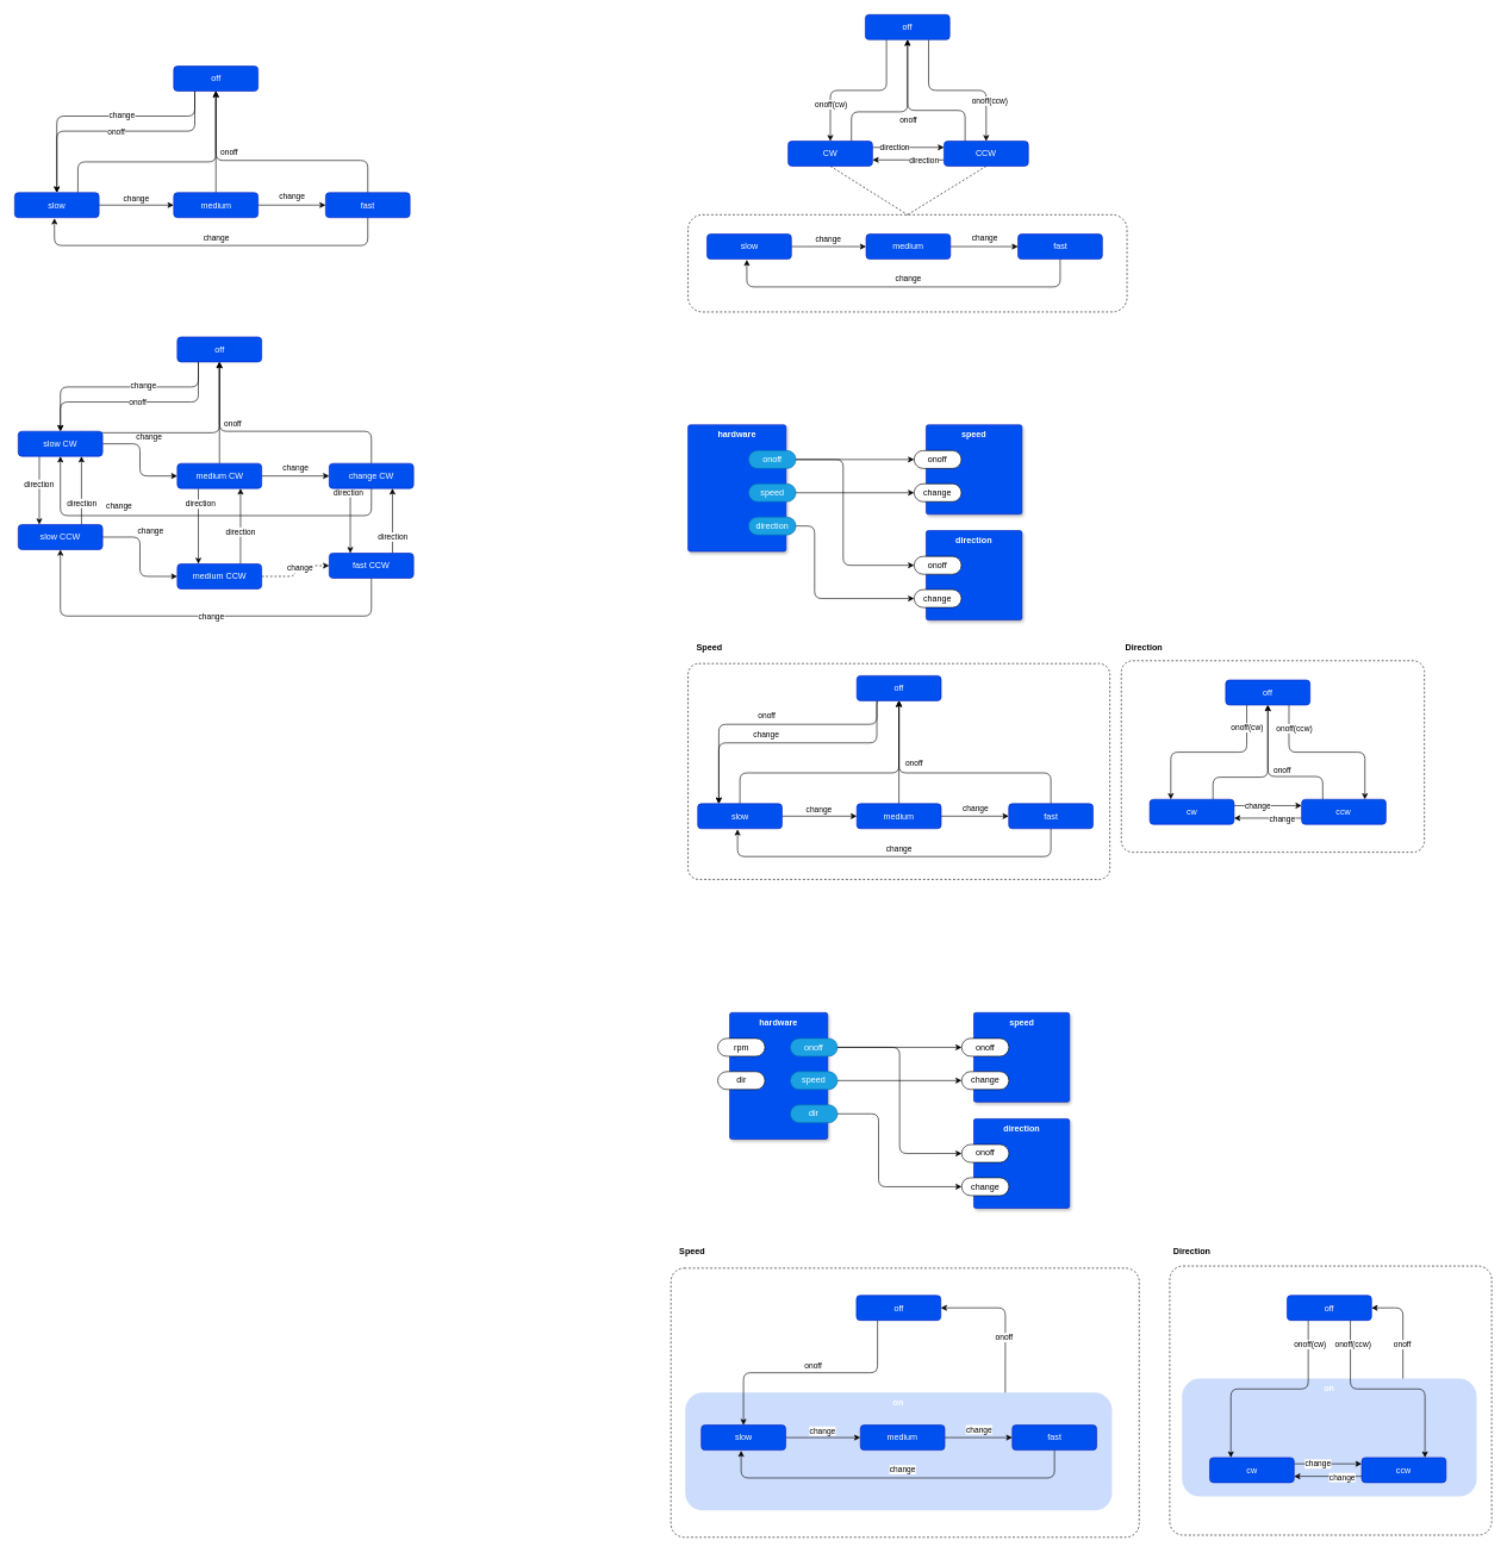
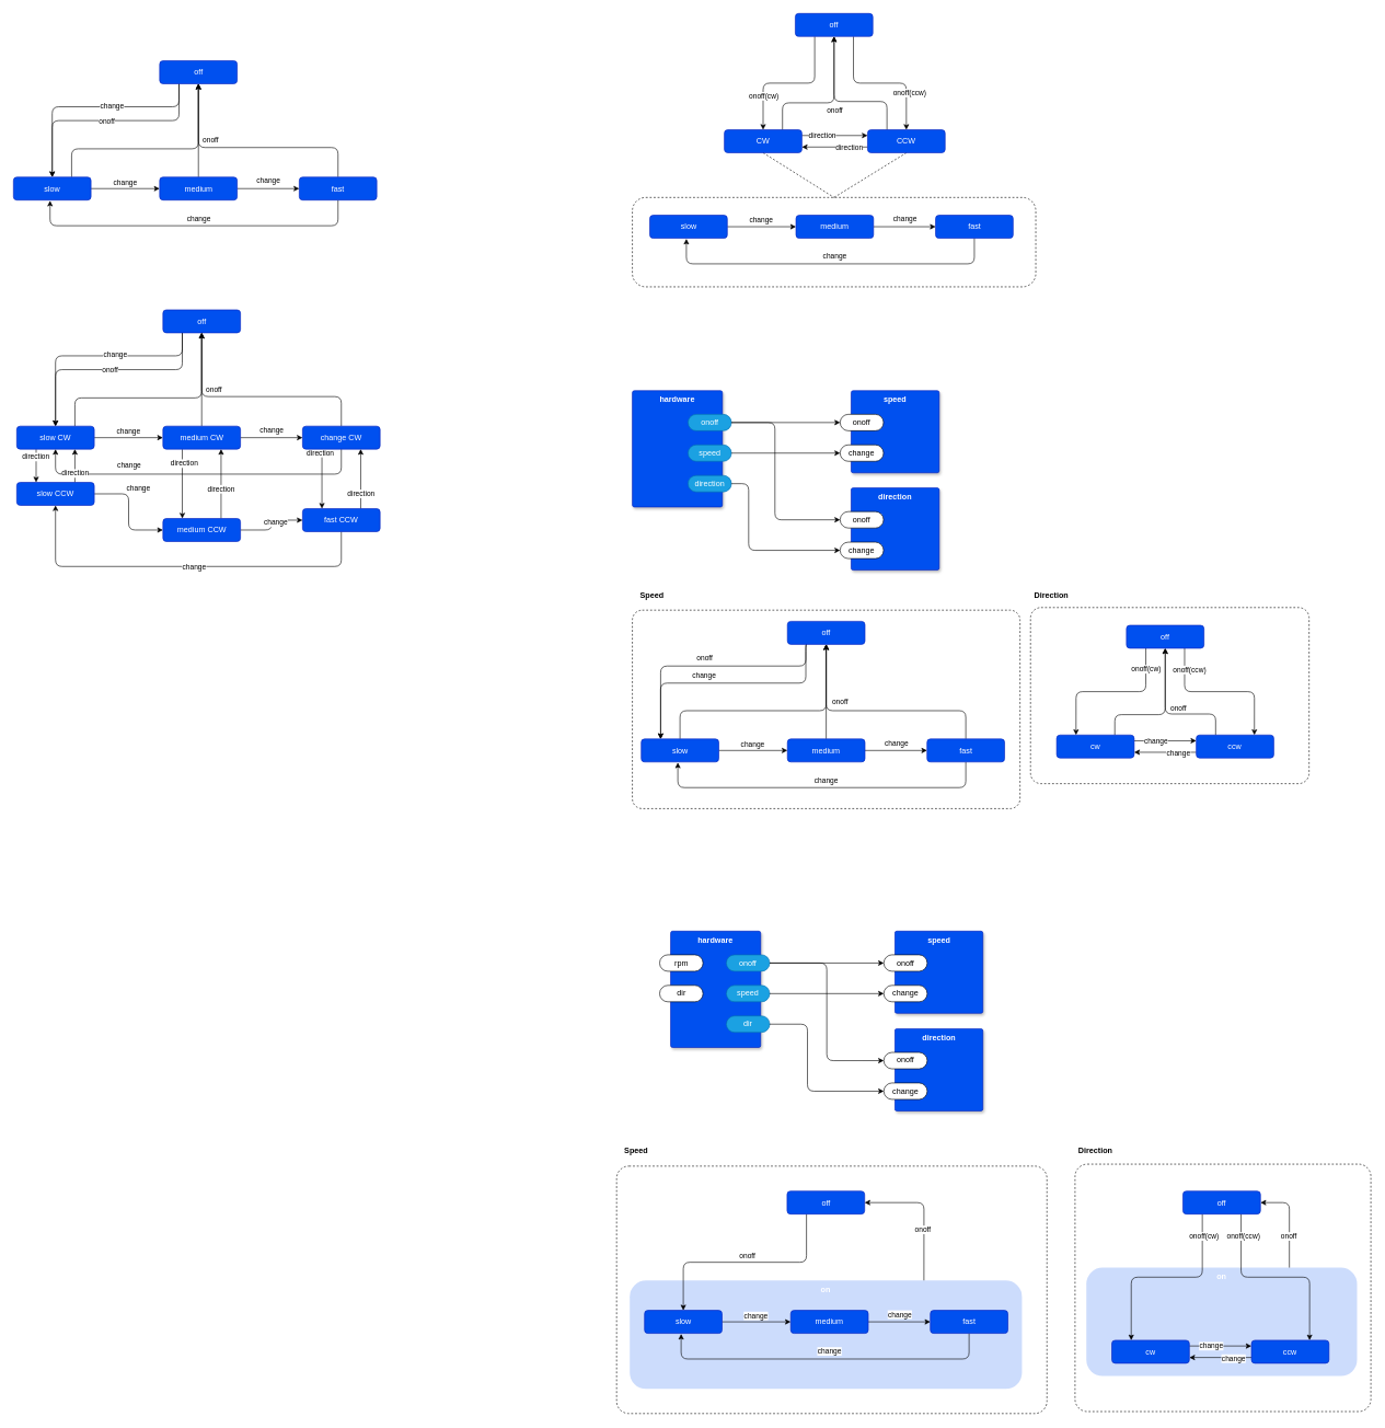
- <mxCell id="42" value="slow CW" style="rounded=1;whiteSpace=wrap;html=1;fillColor=#0050ef;fontColor=#ffffff;strokeColor=#001DBC;" vertex="1" parent="1"><mxGeometry x="25" y="603" width="118" height="35" as="geometry" /></mxCell>
+ <mxCell id="42" value="slow CW" style="rounded=1;whiteSpace=wrap;html=1;fillColor=#0050ef;fontColor=#ffffff;strokeColor=#001DBC;" vertex="1" parent="1"><mxGeometry x="25" y="648" width="118" height="35" as="geometry" /></mxCell>
- <mxCell id="59" style="edgeStyle=orthogonalEdgeStyle;rounded=1;orthogonalLoop=1;jettySize=auto;html=1;exitX=1;exitY=0.5;exitDx=0;exitDy=0;entryX=0;entryY=0.5;entryDx=0;entryDy=0;dashed=1;" edge="1" source="63" target="68" parent="1"><mxGeometry relative="1" as="geometry" /></mxCell>
+ <mxCell id="59" style="edgeStyle=orthogonalEdgeStyle;rounded=1;orthogonalLoop=1;jettySize=auto;html=1;exitX=1;exitY=0.5;exitDx=0;exitDy=0;entryX=0;entryY=0.5;entryDx=0;entryDy=0;" edge="1" source="63" target="68" parent="1"><mxGeometry relative="1" as="geometry" /></mxCell>
